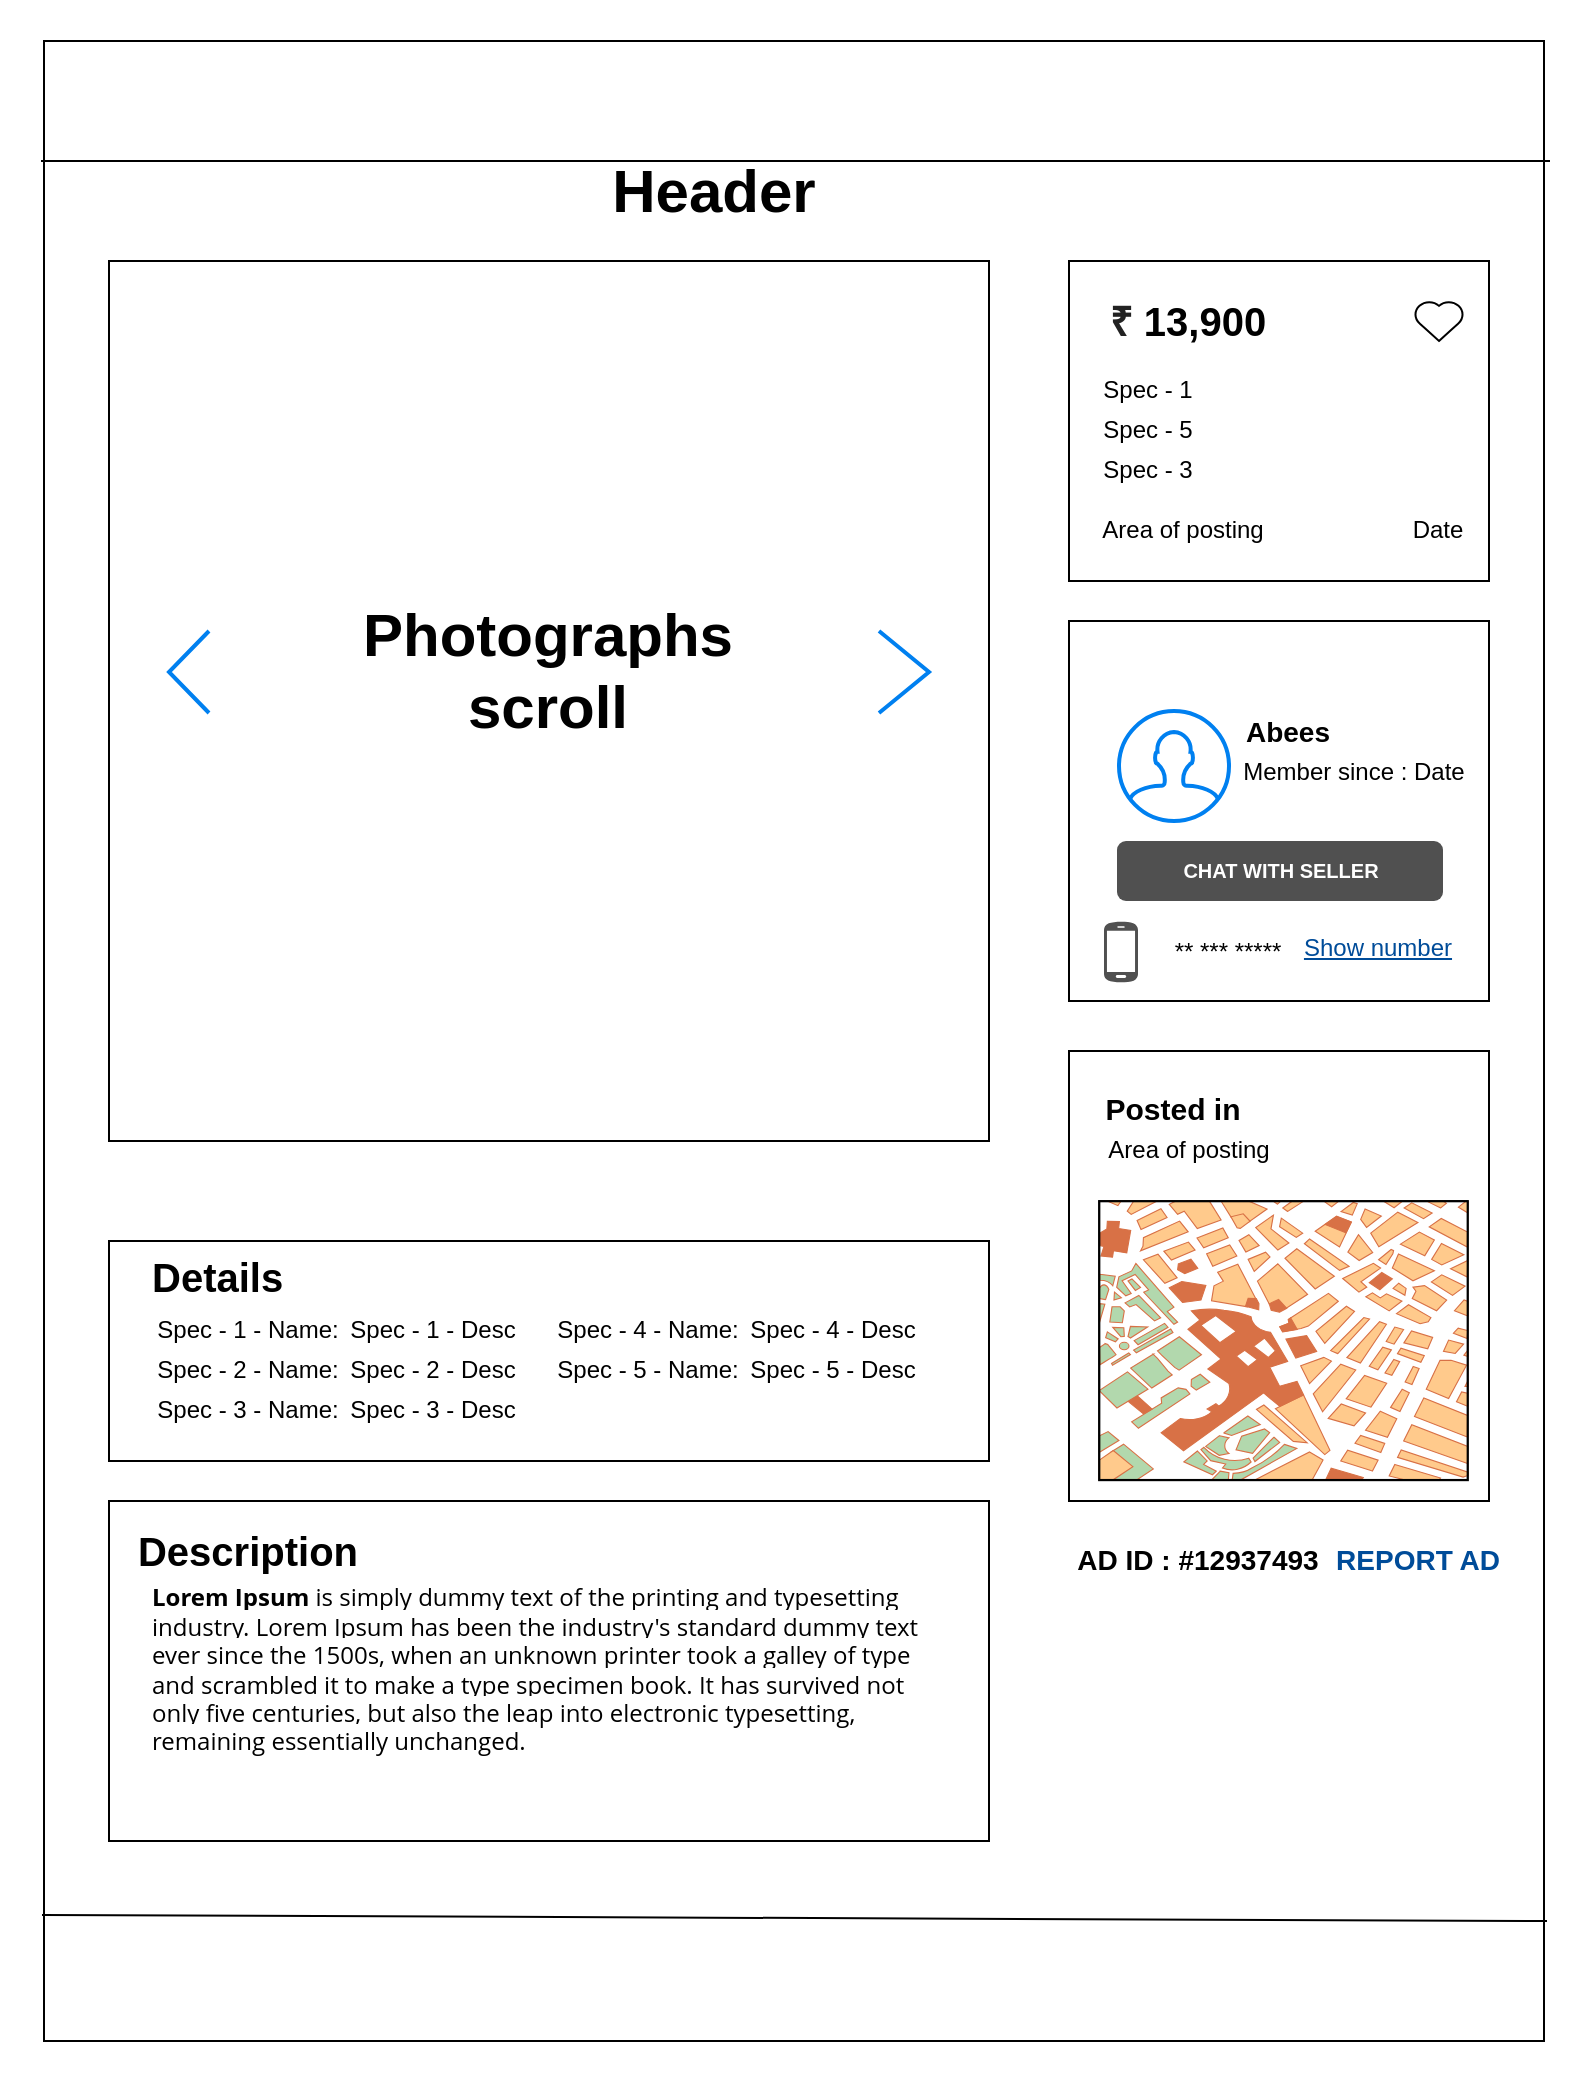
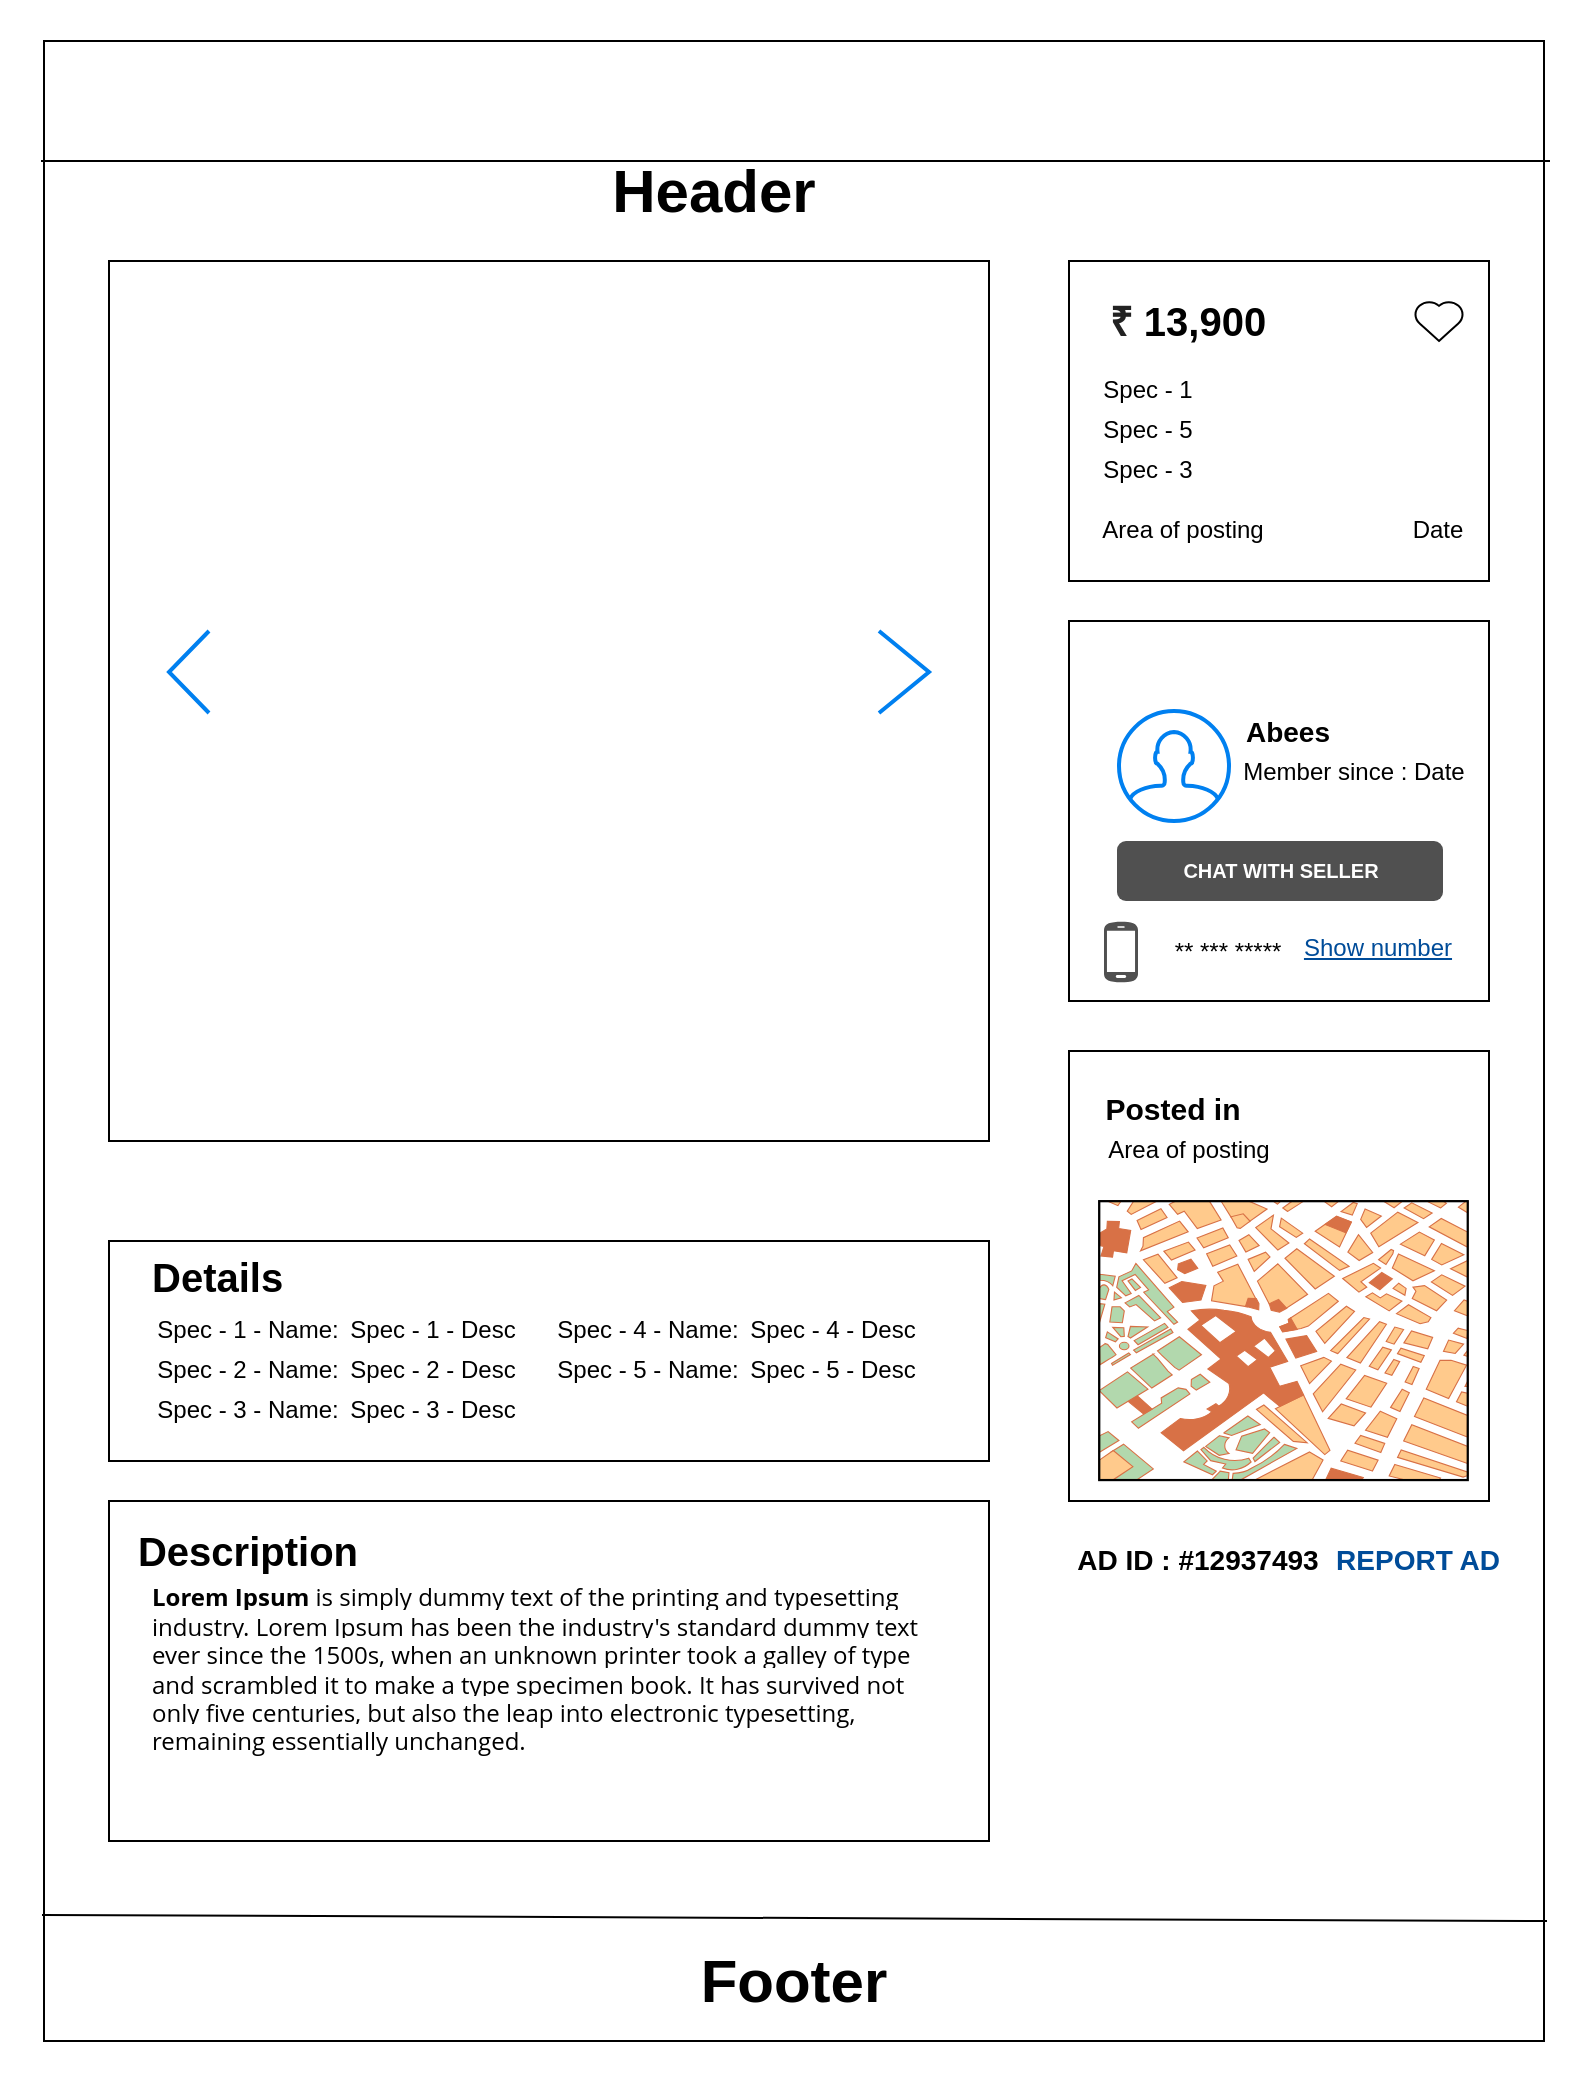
- <mxCell id="13" value="&lt;b&gt;&lt;font style=&quot;font-size: 30px&quot;&gt;Photographs scroll&lt;/font&gt;&lt;/b&gt;" style="text;html=1;strokeColor=none;fillColor=none;align=center;verticalAlign=middle;whiteSpace=wrap;rounded=0;" vertex="1" parent="1"><mxGeometry x="174" y="285" width="200" height="100" as="geometry" /></mxCell>
+ <mxCell id="3" value="&lt;b&gt;&lt;font style=&quot;font-size: 30px&quot;&gt;Footer&lt;/font&gt;&lt;/b&gt;" style="text;html=1;strokeColor=none;fillColor=none;align=center;verticalAlign=middle;whiteSpace=wrap;rounded=0;" vertex="1" parent="1"><mxGeometry x="320" y="970" width="154" height="40" as="geometry" /></mxCell>
